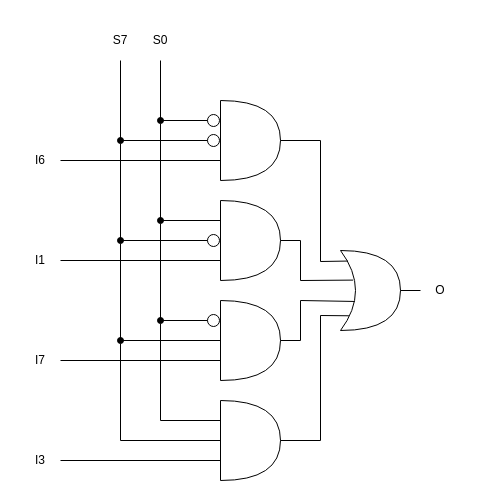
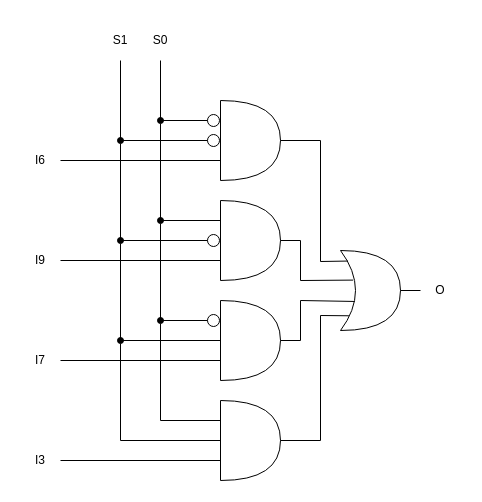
- <mxCell id="7" value="S7" style="text;html=1;strokeColor=none;fillColor=none;align=center;verticalAlign=middle;whiteSpace=wrap;rounded=0;" vertex="1" parent="1"><mxGeometry x="100" y="20" width="40" height="40" as="geometry" /></mxCell>
+ <mxCell id="7" value="S1" style="text;html=1;strokeColor=none;fillColor=none;align=center;verticalAlign=middle;whiteSpace=wrap;rounded=0;" vertex="1" parent="1"><mxGeometry x="100" y="20" width="40" height="40" as="geometry" /></mxCell>
- <mxCell id="24" value="I1" style="text;html=1;strokeColor=none;fillColor=none;align=center;verticalAlign=middle;whiteSpace=wrap;rounded=0;" vertex="1" parent="1"><mxGeometry x="20" y="240" width="40" height="40" as="geometry" /></mxCell>
+ <mxCell id="24" value="I9" style="text;html=1;strokeColor=none;fillColor=none;align=center;verticalAlign=middle;whiteSpace=wrap;rounded=0;" vertex="1" parent="1"><mxGeometry x="20" y="240" width="40" height="40" as="geometry" /></mxCell>
